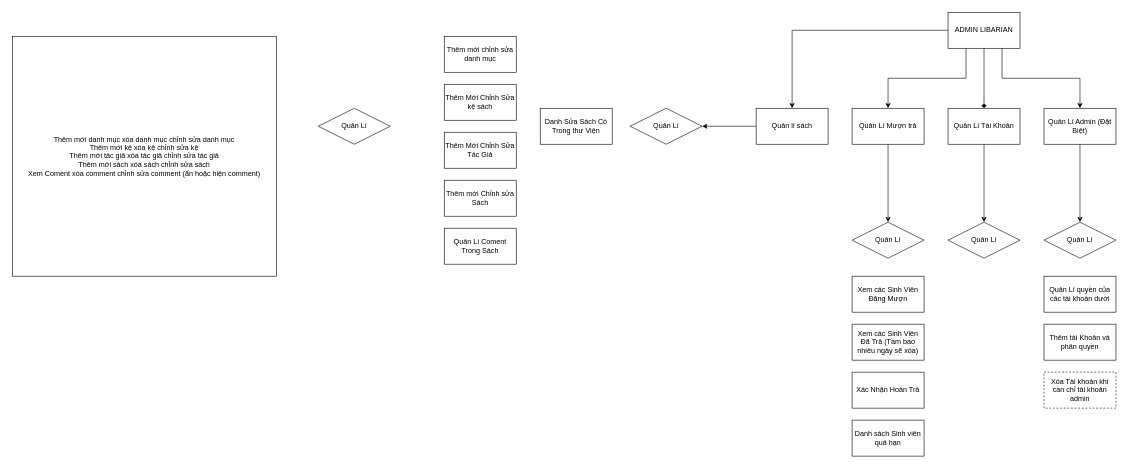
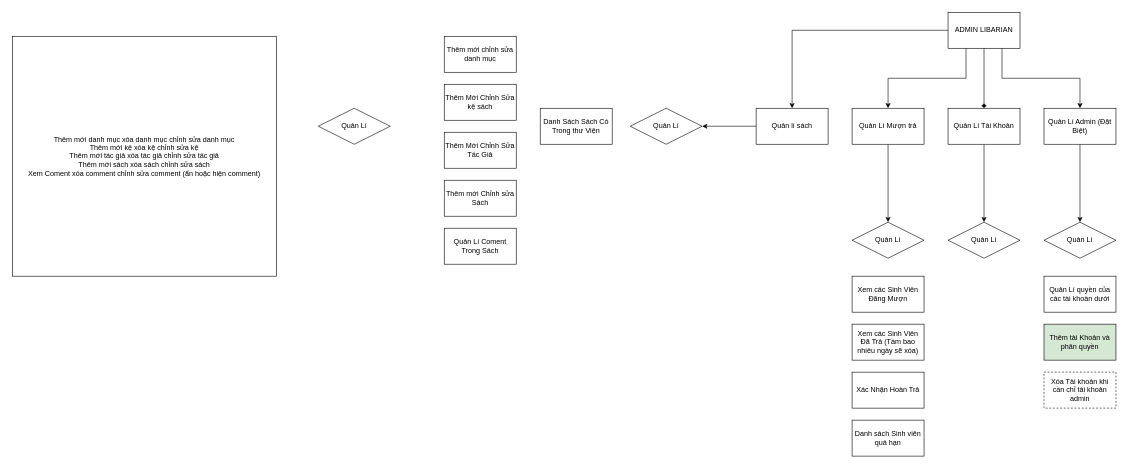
- <mxCell id="8" value="Danh Sửa Sách Có Trong thư Viện" style="rounded=0;whiteSpace=wrap;html=1;" vertex="1" parent="1"><mxGeometry x="900" y="180" width="120" height="60" as="geometry" /></mxCell>
+ <mxCell id="8" value="Danh Sách Sách Có Trong thư Viện" style="rounded=0;whiteSpace=wrap;html=1;" vertex="1" parent="1"><mxGeometry x="900" y="180" width="120" height="60" as="geometry" /></mxCell>
- <mxCell id="29" value="Thêm tài Khoản và phân quyền" style="rounded=0;whiteSpace=wrap;html=1;" vertex="1" parent="1"><mxGeometry x="1740" y="540" width="120" height="60" as="geometry" /></mxCell>
+ <mxCell id="29" value="Thêm tài Khoản và phân quyền" style="rounded=0;whiteSpace=wrap;html=1;fillColor=#d5e8d4;" vertex="1" parent="1"><mxGeometry x="1740" y="540" width="120" height="60" as="geometry" /></mxCell>
